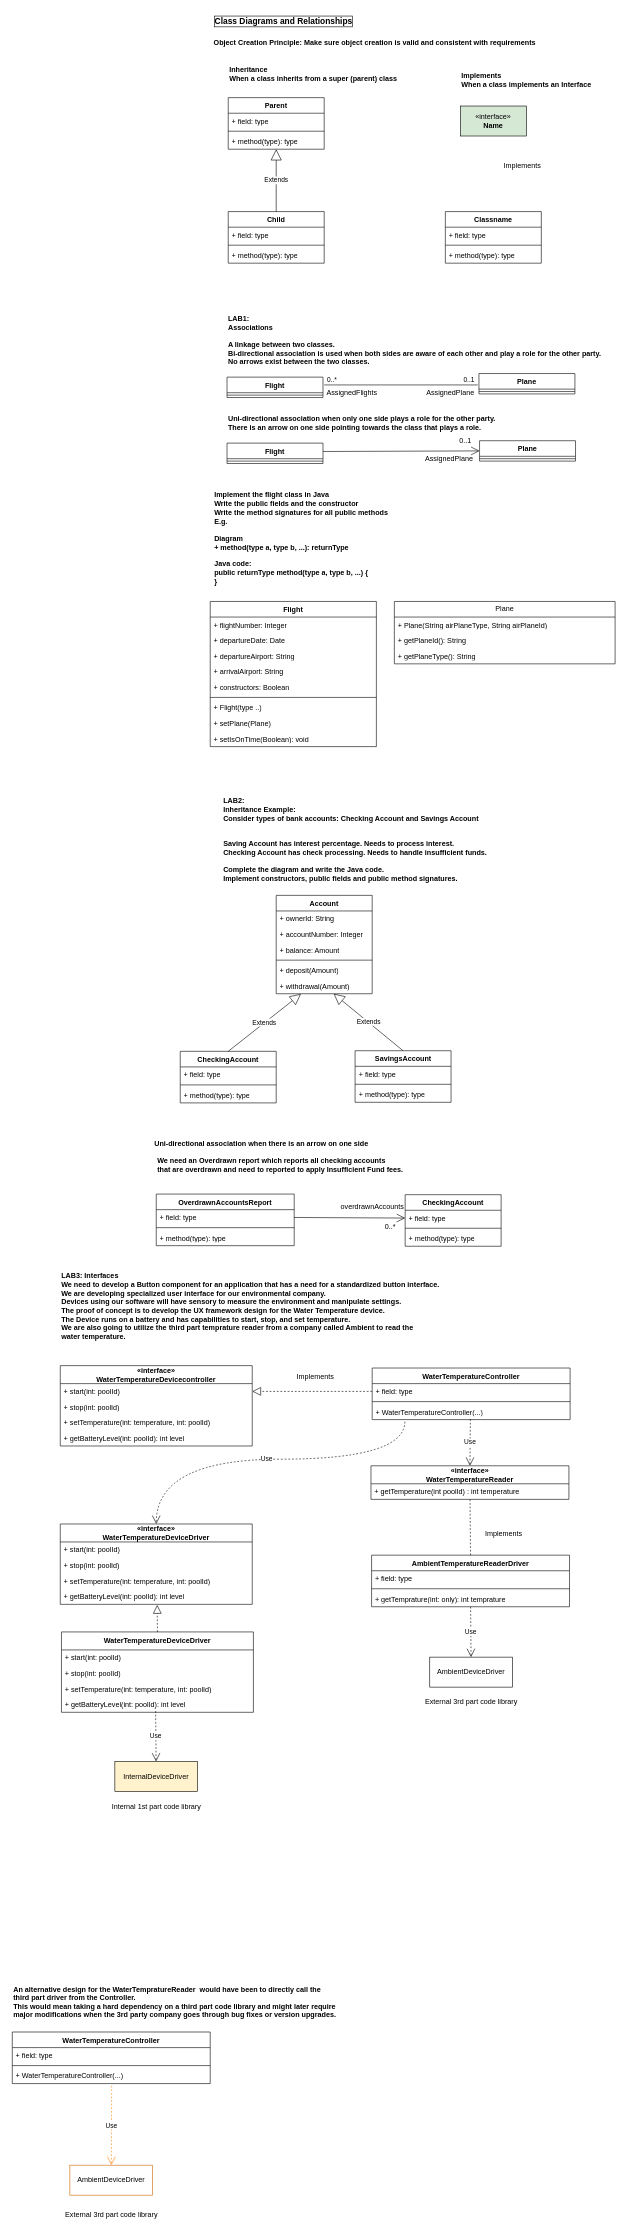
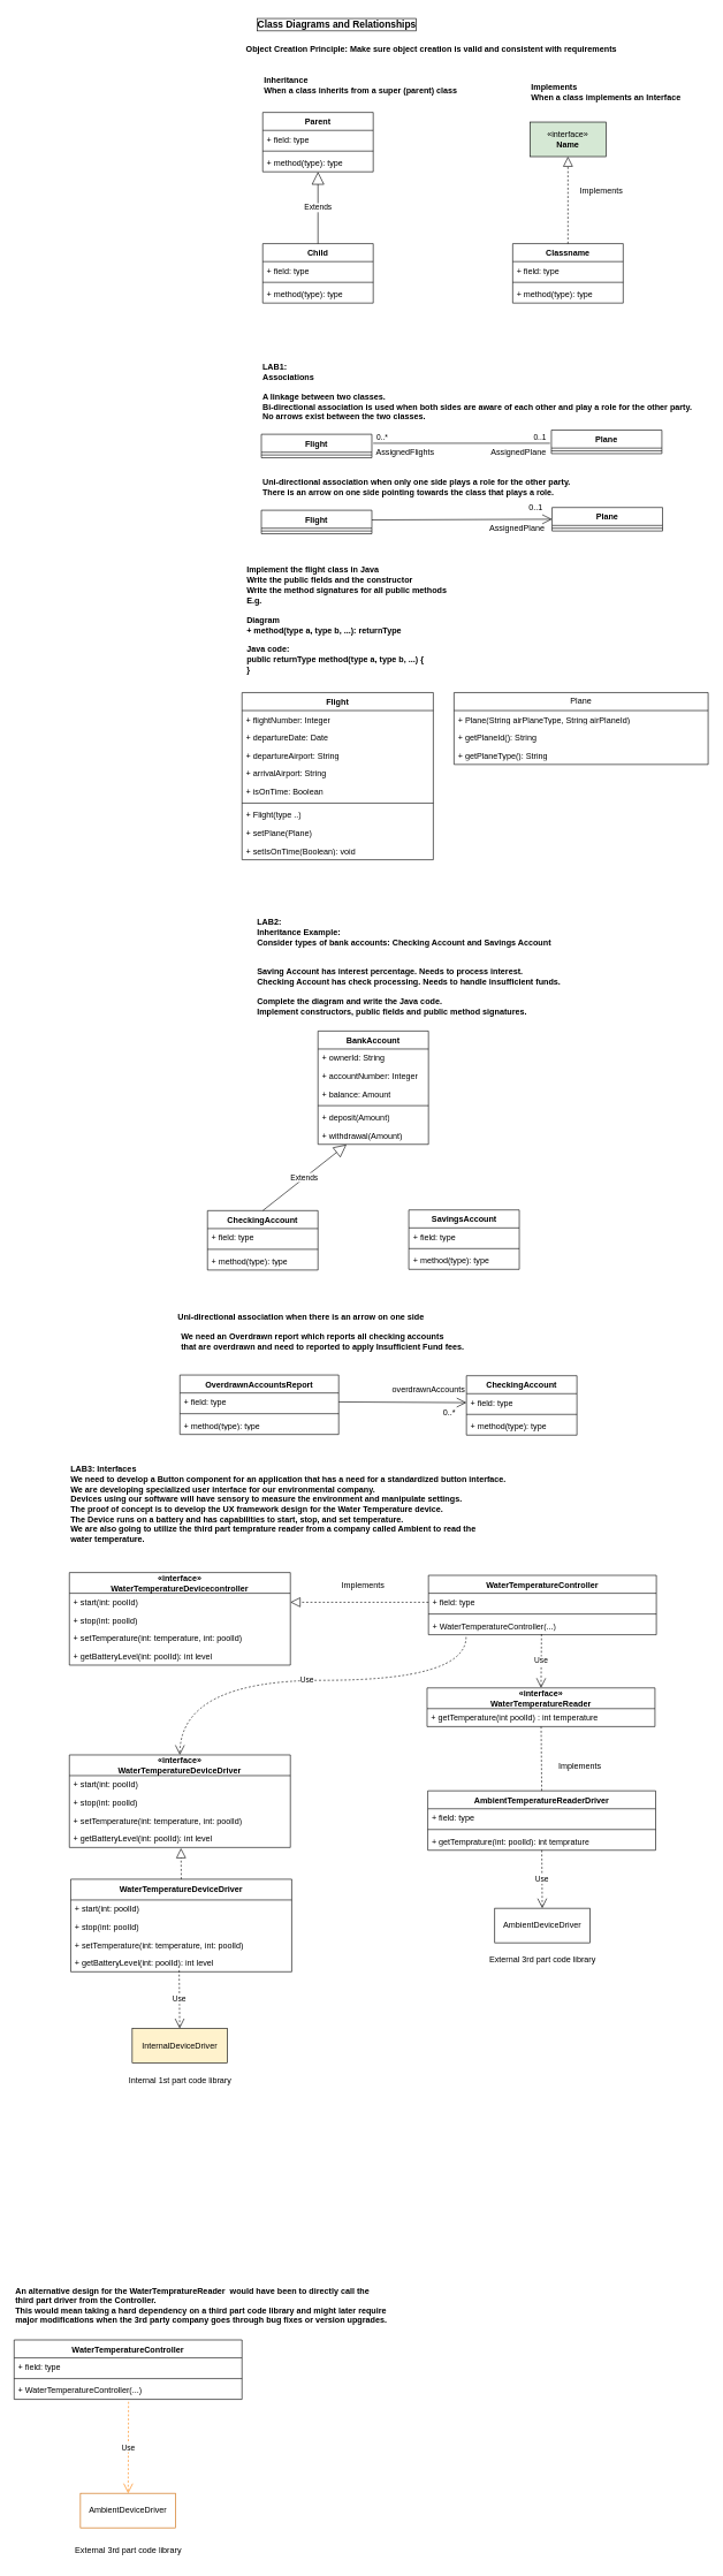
- <mxCell id="84" value="Class Diagrams and Relationships" style="text;html=1;align=center;verticalAlign=middle;resizable=0;points=[];autosize=1;strokeColor=none;fillColor=none;fontStyle=1;labelBorderColor=default;fontSize=14;" parent="1" vertex="1"><mxGeometry x="351.5" y="20" width="240" height="30" as="geometry" /></mxCell>
+ <mxCell id="84" value="Class Diagrams and Relationships" style="text;html=1;align=center;verticalAlign=middle;resizable=0;points=[];autosize=1;strokeColor=none;fillColor=none;fontStyle=1;labelBorderColor=default;fontSize=14;" parent="1" vertex="1"><mxGeometry x="366.5" y="20" width="240" height="30" as="geometry" /></mxCell>
+ <mxCell id="17" value="" style="endArrow=block;dashed=1;endFill=0;endSize=12;html=1;rounded=0;entryX=0.5;entryY=1;entryDx=0;entryDy=0;exitX=0.5;exitY=0;exitDx=0;exitDy=0;" parent="1" source="13" target="2" edge="1"><mxGeometry width="160" relative="1" as="geometry"><mxPoint x="682" y="462" as="sourcePoint" /><mxPoint x="542" y="442" as="targetPoint" /></mxGeometry></mxCell>
- <mxCell id="35" value="+ constructors: Boolean" style="text;strokeColor=none;fillColor=none;align=left;verticalAlign=top;spacingLeft=4;spacingRight=4;overflow=hidden;rotatable=0;points=[[0,0.5],[1,0.5]];portConstraint=eastwest;whiteSpace=wrap;html=1;" parent="30" vertex="1"><mxGeometry y="130" width="277" height="26" as="geometry" /></mxCell>
+ <mxCell id="35" value="+ isOnTime: Boolean" style="text;strokeColor=none;fillColor=none;align=left;verticalAlign=top;spacingLeft=4;spacingRight=4;overflow=hidden;rotatable=0;points=[[0,0.5],[1,0.5]];portConstraint=eastwest;whiteSpace=wrap;html=1;" parent="30" vertex="1"><mxGeometry y="130" width="277" height="26" as="geometry" /></mxCell>
- <mxCell id="46" value="Account" style="swimlane;fontStyle=1;align=center;verticalAlign=top;childLayout=stackLayout;horizontal=1;startSize=26;horizontalStack=0;resizeParent=1;resizeParentMax=0;resizeLast=0;collapsible=1;marginBottom=0;whiteSpace=wrap;html=1;" parent="1" vertex="1"><mxGeometry x="460" y="1492" width="160" height="164" as="geometry" /></mxCell>
+ <mxCell id="46" value="BankAccount" style="swimlane;fontStyle=1;align=center;verticalAlign=top;childLayout=stackLayout;horizontal=1;startSize=26;horizontalStack=0;resizeParent=1;resizeParentMax=0;resizeLast=0;collapsible=1;marginBottom=0;whiteSpace=wrap;html=1;" parent="1" vertex="1"><mxGeometry x="460" y="1492" width="160" height="164" as="geometry" /></mxCell>
- <mxCell id="61" value="Extends" style="endArrow=block;endSize=16;endFill=0;html=1;rounded=0;exitX=0.5;exitY=0;exitDx=0;exitDy=0;" parent="1" source="57" target="52" edge="1"><mxGeometry width="160" relative="1" as="geometry"><mxPoint x="820" y="1572" as="sourcePoint" /><mxPoint x="980" y="1572" as="targetPoint" /></mxGeometry></mxCell>
- <mxCell id="104" value="+ getTemprature(int: only): int temprature" style="text;strokeColor=none;fillColor=none;align=left;verticalAlign=top;spacingLeft=4;spacingRight=4;overflow=hidden;rotatable=0;points=[[0,0.5],[1,0.5]];portConstraint=eastwest;whiteSpace=wrap;html=1;" vertex="1" parent="101"><mxGeometry y="60" width="330" height="26" as="geometry" /></mxCell>
+ <mxCell id="104" value="+ getTemprature(int: poolId): int temprature" style="text;strokeColor=none;fillColor=none;align=left;verticalAlign=top;spacingLeft=4;spacingRight=4;overflow=hidden;rotatable=0;points=[[0,0.5],[1,0.5]];portConstraint=eastwest;whiteSpace=wrap;html=1;" vertex="1" parent="101"><mxGeometry y="60" width="330" height="26" as="geometry" /></mxCell>
